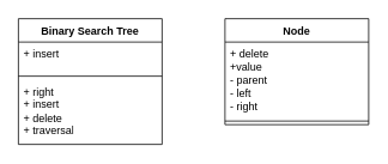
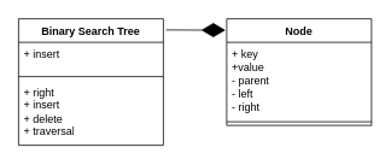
+ <mxCell id="9" value="" style="endArrow=diamondThin;endFill=1;endSize=24;html=1;rounded=0;exitX=1.019;exitY=0.088;exitDx=0;exitDy=0;entryX=-0.008;entryY=0.107;entryDx=0;entryDy=0;entryPerimeter=0;exitPerimeter=0;" edge="1" parent="1" source="5" target="2"><mxGeometry width="160" relative="1" as="geometry"><mxPoint x="250" y="70" as="sourcePoint" /><mxPoint x="410" y="70" as="targetPoint" /></mxGeometry></mxCell>
- <mxCell id="3" value="+ delete&lt;div&gt;+value&lt;/div&gt;&lt;div&gt;- parent&lt;/div&gt;&lt;div&gt;- left&lt;/div&gt;&lt;div&gt;- right&lt;/div&gt;" style="text;strokeColor=none;fillColor=none;align=left;verticalAlign=top;spacingLeft=4;spacingRight=4;overflow=hidden;rotatable=0;points=[[0,0.5],[1,0.5]];portConstraint=eastwest;whiteSpace=wrap;html=1;" vertex="1" parent="2"><mxGeometry y="26" width="160" height="84" as="geometry" /></mxCell>
+ <mxCell id="3" value="+ key&lt;div&gt;+value&lt;/div&gt;&lt;div&gt;- parent&lt;/div&gt;&lt;div&gt;- left&lt;/div&gt;&lt;div&gt;- right&lt;/div&gt;" style="text;strokeColor=none;fillColor=none;align=left;verticalAlign=top;spacingLeft=4;spacingRight=4;overflow=hidden;rotatable=0;points=[[0,0.5],[1,0.5]];portConstraint=eastwest;whiteSpace=wrap;html=1;" vertex="1" parent="2"><mxGeometry y="26" width="160" height="84" as="geometry" /></mxCell>
